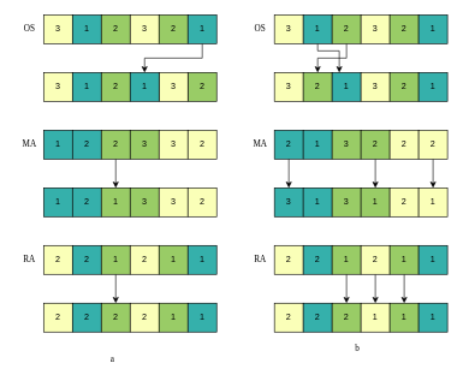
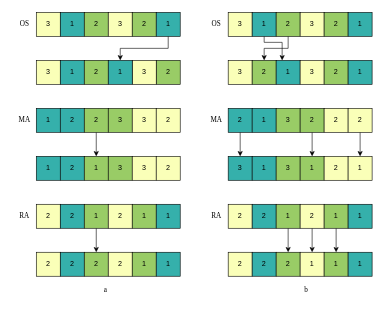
- <mxCell id="92" value="b" style="text;html=1;align=center;verticalAlign=middle;resizable=0;points=[];autosize=1;strokeColor=none;fillColor=none;fontFamily=Times New Roman;" vertex="1" parent="1"><mxGeometry x="480" y="468" width="30" height="30" as="geometry" /></mxCell>
+ <mxCell id="92" value="b" style="text;html=1;align=center;verticalAlign=middle;resizable=0;points=[];autosize=1;strokeColor=none;fillColor=none;fontFamily=Times New Roman;" vertex="1" parent="1"><mxGeometry x="495" y="468" width="30" height="30" as="geometry" /></mxCell>
- <mxCell id="91" value="a" style="text;html=1;align=center;verticalAlign=middle;resizable=0;points=[];autosize=1;strokeColor=none;fillColor=none;fontFamily=Times New Roman;" vertex="1" parent="1"><mxGeometry x="140" y="483" width="30" height="30" as="geometry" /></mxCell>
+ <mxCell id="91" value="a" style="text;html=1;align=center;verticalAlign=middle;resizable=0;points=[];autosize=1;strokeColor=none;fillColor=none;fontFamily=Times New Roman;" vertex="1" parent="1"><mxGeometry x="160" y="468" width="30" height="30" as="geometry" /></mxCell>
